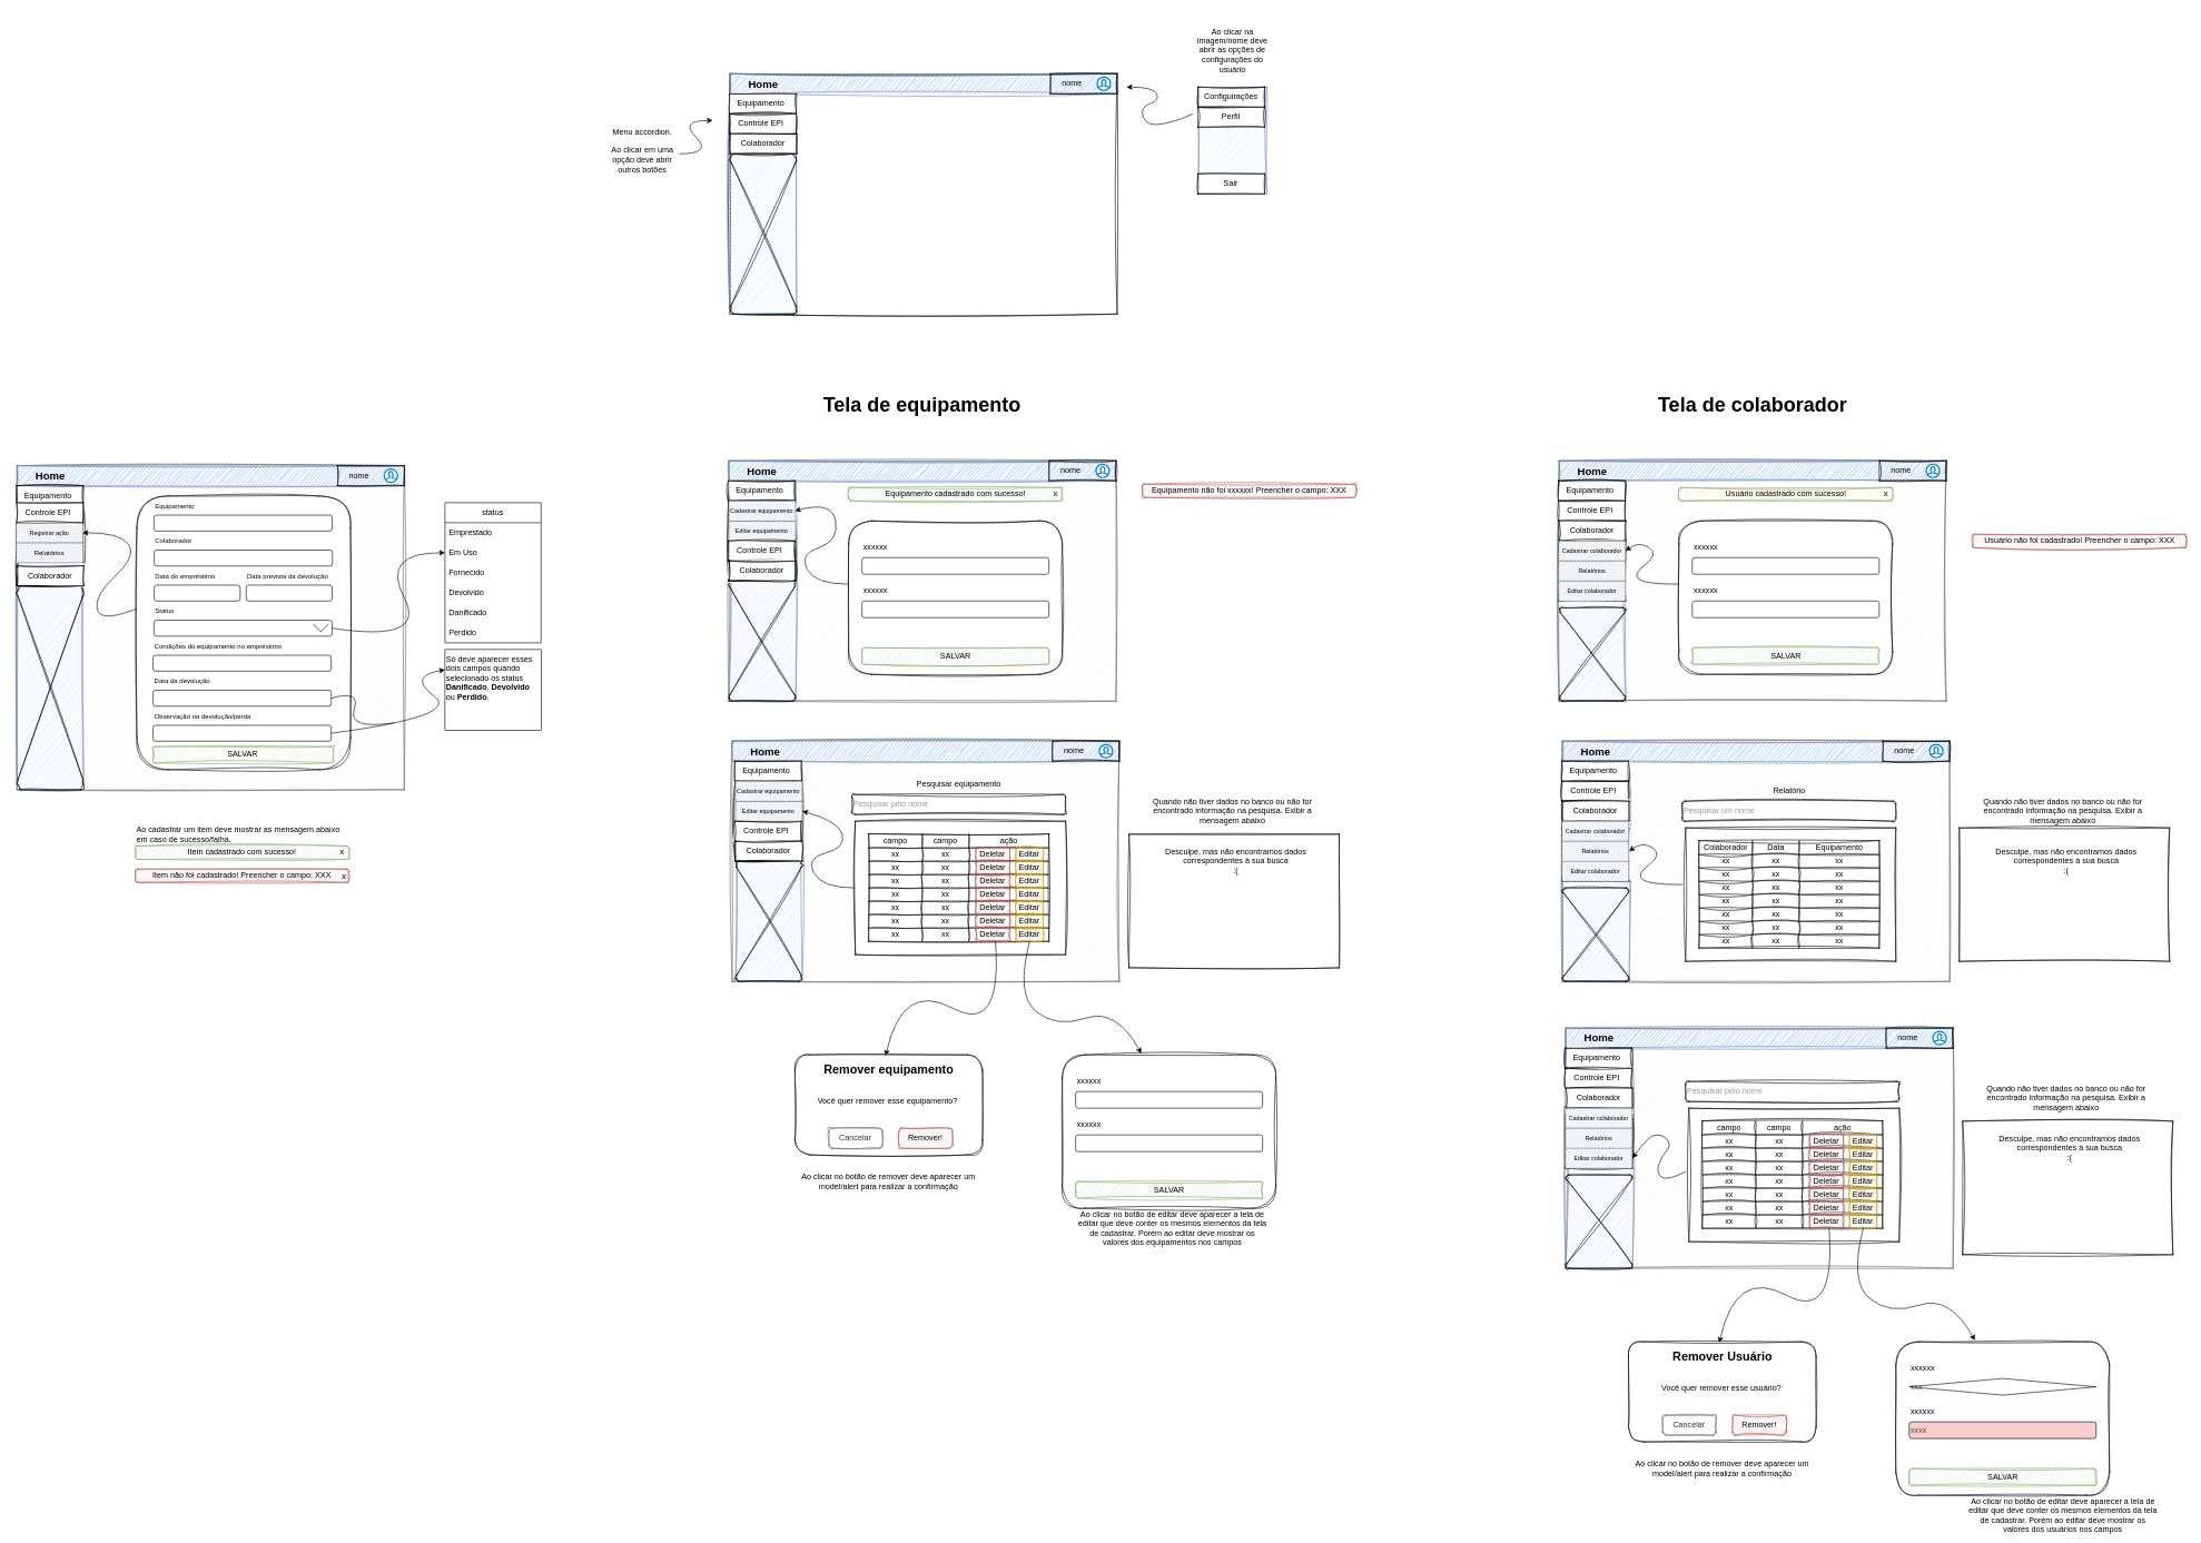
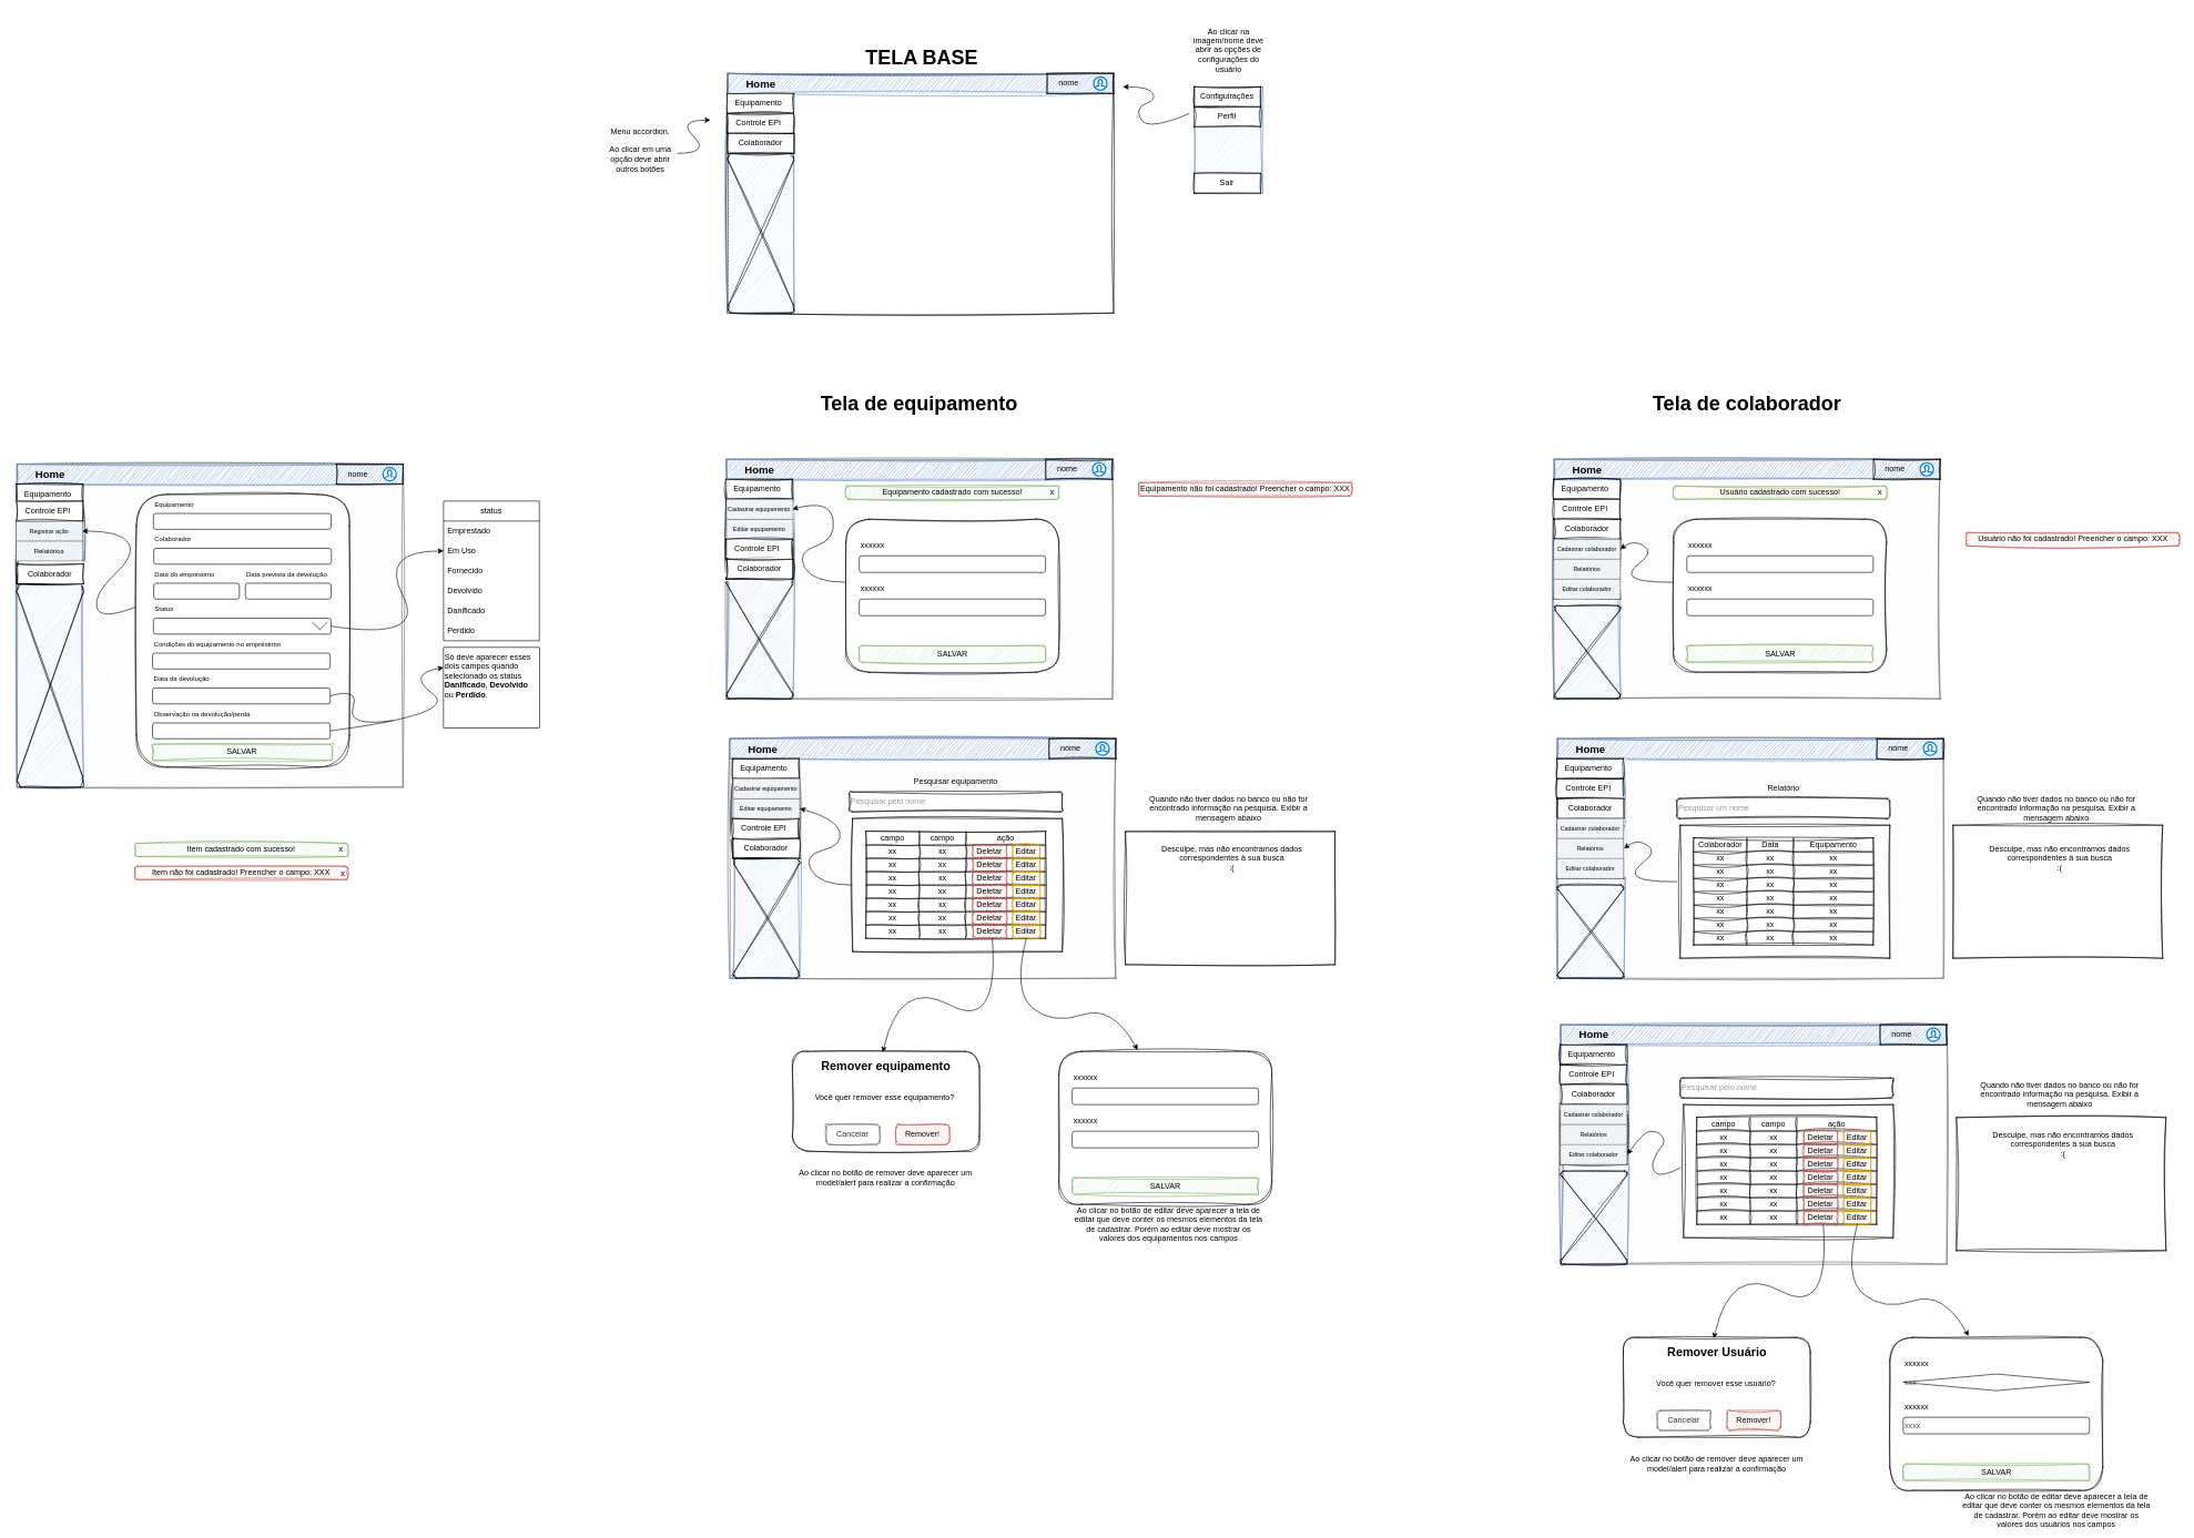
+ <mxCell id="39" value="&lt;font style=&quot;font-size: 30px;&quot;&gt;&lt;b&gt;TELA BASE&lt;/b&gt;&lt;/font&gt;" style="text;html=1;align=center;verticalAlign=middle;whiteSpace=wrap;rounded=0;" vertex="1" parent="1"><mxGeometry x="1097" y="70" width="576" height="30" as="geometry" /></mxCell>
- <mxCell id="267" value="Equipamento&amp;nbsp;não foi xxxxxx! Preencher o campo: XXX" style="rounded=1;whiteSpace=wrap;html=1;fillColor=#f8cecc;strokeColor=#b85450;sketch=1;curveFitting=1;jiggle=2;" vertex="1" parent="1"><mxGeometry x="1710.75" y="725" width="320" height="20" as="geometry" /></mxCell>
+ <mxCell id="267" value="Equipamento&amp;nbsp;não foi cadastrado! Preencher o campo: XXX" style="rounded=1;whiteSpace=wrap;html=1;fillColor=#f8cecc;strokeColor=#b85450;sketch=1;curveFitting=1;jiggle=2;" vertex="1" parent="1"><mxGeometry x="1710.75" y="725" width="320" height="20" as="geometry" /></mxCell>
- <mxCell id="436" value="Ao cadastrar um item deve mostrar as mensagem abaixo em caso de sucesso/falha." style="text;html=1;align=left;verticalAlign=bottom;whiteSpace=wrap;rounded=0;" vertex="1" parent="1"><mxGeometry x="202.21" y="1192.75" width="320" height="74.5" as="geometry" /></mxCell>
- <mxCell id="235" value="&lt;font color=&quot;#4d4d4d&quot;&gt;xxxx&lt;/font&gt;" style="rounded=1;whiteSpace=wrap;html=1;align=left;fillColor=#f8cecc;" vertex="1" parent="233"><mxGeometry y="30" width="280" height="25" as="geometry" /></mxCell>
+ <mxCell id="235" value="&lt;font color=&quot;#4d4d4d&quot;&gt;xxxx&lt;/font&gt;" style="rounded=1;whiteSpace=wrap;html=1;align=left;" vertex="1" parent="233"><mxGeometry y="30" width="280" height="25" as="geometry" /></mxCell>
